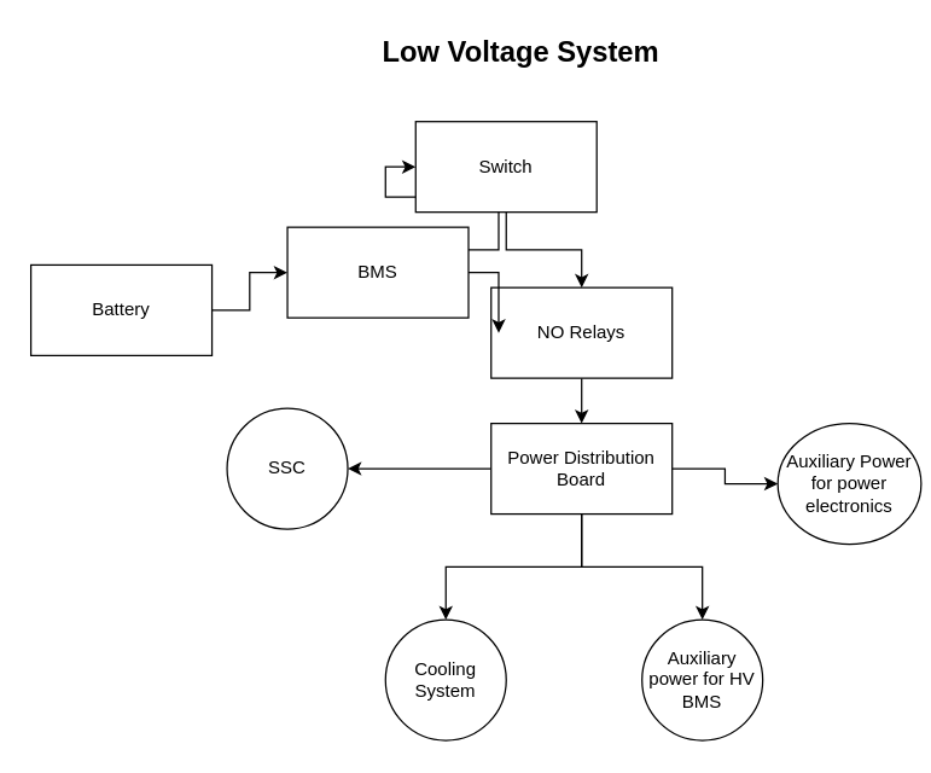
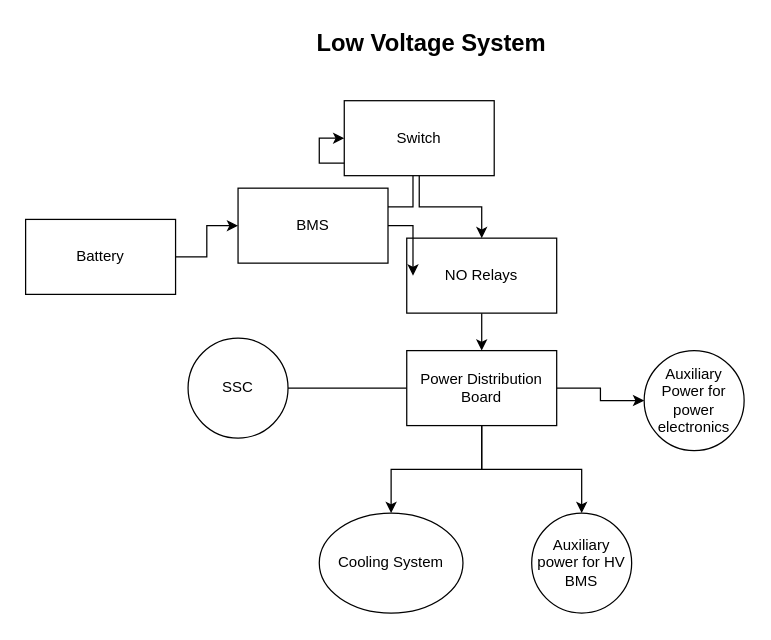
- <mxCell id="13" value="" style="edgeStyle=orthogonalEdgeStyle;rounded=0;orthogonalLoop=1;jettySize=auto;html=1;" edge="1" parent="1" source="16" target="18"><mxGeometry relative="1" as="geometry" /></mxCell>
+ <mxCell id="13" value="" style="edgeStyle=orthogonalEdgeStyle;rounded=0;orthogonalLoop=1;jettySize=auto;html=1;endArrow=none;" edge="1" parent="1" source="16" target="18"><mxGeometry relative="1" as="geometry" /></mxCell>
- <mxCell id="19" value="Auxiliary Power for power electronics" style="ellipse;whiteSpace=wrap;html=1;aspect=fixed;" vertex="1" parent="1"><mxGeometry x="515" y="280" width="95" height="80" as="geometry" /></mxCell>
+ <mxCell id="19" value="Auxiliary Power for power electronics" style="ellipse;whiteSpace=wrap;html=1;aspect=fixed;" vertex="1" parent="1"><mxGeometry x="515" y="280" width="80" height="80" as="geometry" /></mxCell>
- <mxCell id="17" value="Cooling System" style="ellipse;whiteSpace=wrap;html=1;aspect=fixed;" vertex="1" parent="1"><mxGeometry x="255" y="410" width="80" height="80" as="geometry" /></mxCell>
+ <mxCell id="17" value="Cooling System" style="ellipse;whiteSpace=wrap;html=1;aspect=fixed;" vertex="1" parent="1"><mxGeometry x="255" y="410" width="115" height="80" as="geometry" /></mxCell>
